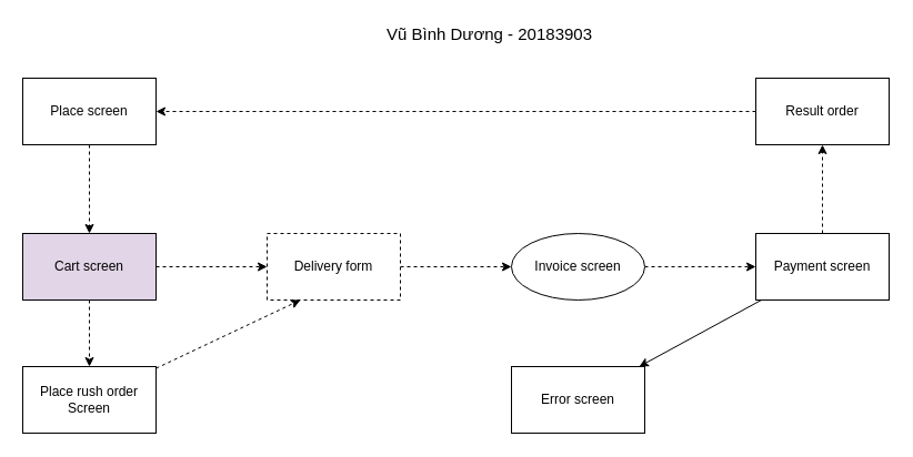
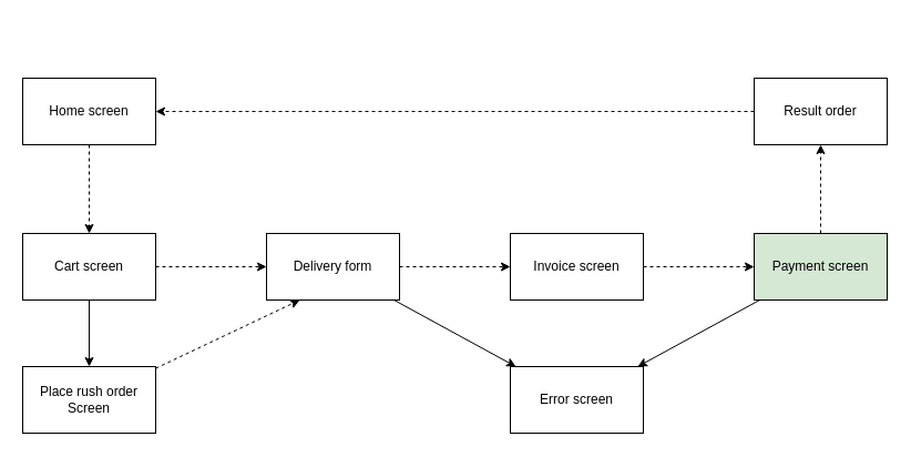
- <mxCell id="18" value="Vũ Bình Dương - 20183903" style="text;html=1;align=center;verticalAlign=middle;resizable=0;points=[];autosize=1;strokeColor=none;fillColor=none;fontSize=15;" parent="1" vertex="1"><mxGeometry x="340" y="20" width="200" height="20" as="geometry" /></mxCell>
- <mxCell id="2" value="Place screen" style="rounded=0;whiteSpace=wrap;html=1;" parent="1" vertex="1"><mxGeometry x="20" y="70" width="120" height="60" as="geometry" /></mxCell>
+ <mxCell id="2" value="Home screen" style="rounded=0;whiteSpace=wrap;html=1;" parent="1" vertex="1"><mxGeometry x="20" y="70" width="120" height="60" as="geometry" /></mxCell>
- <mxCell id="5" value="Cart screen" style="rounded=0;whiteSpace=wrap;html=1;fillColor=#e1d5e7;" parent="1" vertex="1"><mxGeometry x="20" y="210" width="120" height="60" as="geometry" /></mxCell>
+ <mxCell id="5" value="Cart screen" style="rounded=0;whiteSpace=wrap;html=1;" parent="1" vertex="1"><mxGeometry x="20" y="210" width="120" height="60" as="geometry" /></mxCell>
- <mxCell id="8" value="Delivery form" style="rounded=0;whiteSpace=wrap;html=1;dashed=1;" parent="1" vertex="1"><mxGeometry x="240" y="210" width="120" height="60" as="geometry" /></mxCell>
+ <mxCell id="8" value="Delivery form" style="rounded=0;whiteSpace=wrap;html=1;" parent="1" vertex="1"><mxGeometry x="240" y="210" width="120" height="60" as="geometry" /></mxCell>
- <mxCell id="10" value="Invoice screen" style="ellipse;whiteSpace=wrap;html=1;" parent="1" vertex="1"><mxGeometry x="460" y="210" width="120" height="60" as="geometry" /></mxCell>
+ <mxCell id="10" value="Invoice screen" style="rounded=0;whiteSpace=wrap;html=1;" parent="1" vertex="1"><mxGeometry x="460" y="210" width="120" height="60" as="geometry" /></mxCell>
- <mxCell id="13" value="Payment screen" style="rounded=0;whiteSpace=wrap;html=1;" parent="1" vertex="1"><mxGeometry x="680" y="210" width="120" height="60" as="geometry" /></mxCell>
+ <mxCell id="13" value="Payment screen" style="rounded=0;whiteSpace=wrap;html=1;fillColor=#d5e8d4;" parent="1" vertex="1"><mxGeometry x="680" y="210" width="120" height="60" as="geometry" /></mxCell>
- <mxCell id="4" value="" style="edgeStyle=orthogonalEdgeStyle;rounded=0;orthogonalLoop=1;jettySize=auto;html=1;dashed=1;" edge="1" parent="1" source="5" target="20"><mxGeometry relative="1" as="geometry" /></mxCell>
+ <mxCell id="4" value="" style="edgeStyle=orthogonalEdgeStyle;rounded=0;orthogonalLoop=1;jettySize=auto;html=1;dashed=0;" edge="1" parent="1" source="5" target="20"><mxGeometry relative="1" as="geometry" /></mxCell>
+ <mxCell id="7" style="rounded=0;orthogonalLoop=1;jettySize=auto;html=1;" parent="1" source="8" target="14" edge="1"><mxGeometry relative="1" as="geometry" /></mxCell>
